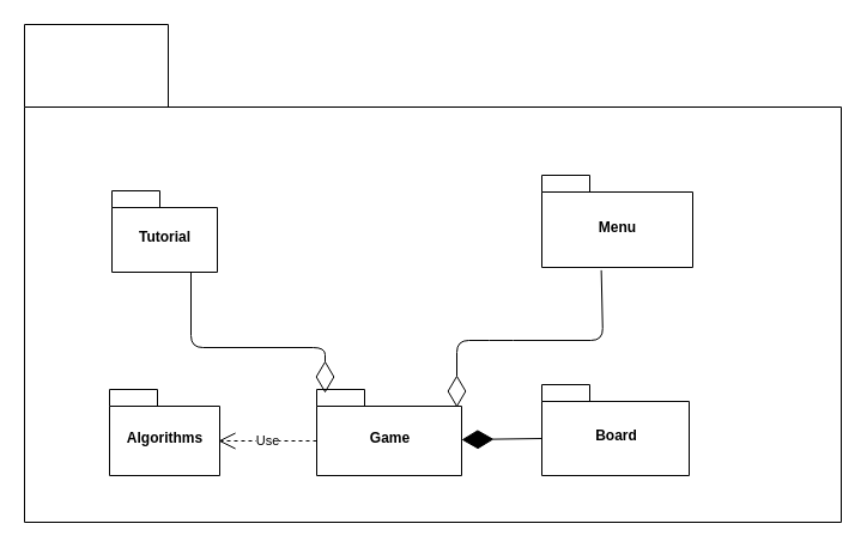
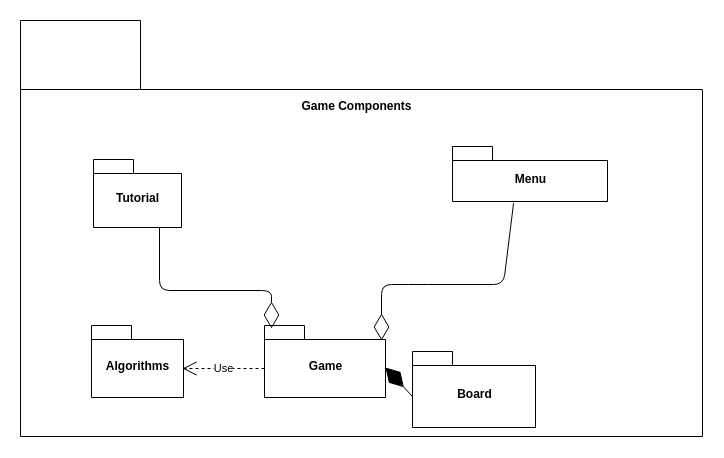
+ <mxCell id="12" value="&lt;b&gt;Game Components&lt;/b&gt;" style="text;html=1;align=center;verticalAlign=middle;resizable=0;points=[];autosize=1;strokeColor=none;" parent="1" vertex="1"><mxGeometry x="296" y="97" width="120" height="18" as="geometry" /></mxCell>
- <mxCell id="4" value="Menu" style="shape=folder;fontStyle=1;spacingTop=10;tabWidth=40;tabHeight=14;tabPosition=left;html=1;" parent="1" vertex="1"><mxGeometry x="452" y="146" width="126" height="77" as="geometry" /></mxCell>
+ <mxCell id="4" value="Menu" style="shape=folder;fontStyle=1;spacingTop=10;tabWidth=40;tabHeight=14;tabPosition=left;html=1;" parent="1" vertex="1"><mxGeometry x="452" y="146" width="155" height="55" as="geometry" /></mxCell>
- <mxCell id="7" value="Board" style="shape=folder;fontStyle=1;spacingTop=10;tabWidth=40;tabHeight=14;tabPosition=left;html=1;" parent="1" vertex="1"><mxGeometry x="452" y="321" width="123" height="76" as="geometry" /></mxCell>
+ <mxCell id="7" value="Board" style="shape=folder;fontStyle=1;spacingTop=10;tabWidth=40;tabHeight=14;tabPosition=left;html=1;" parent="1" vertex="1"><mxGeometry x="412" y="351" width="123" height="76" as="geometry" /></mxCell>
